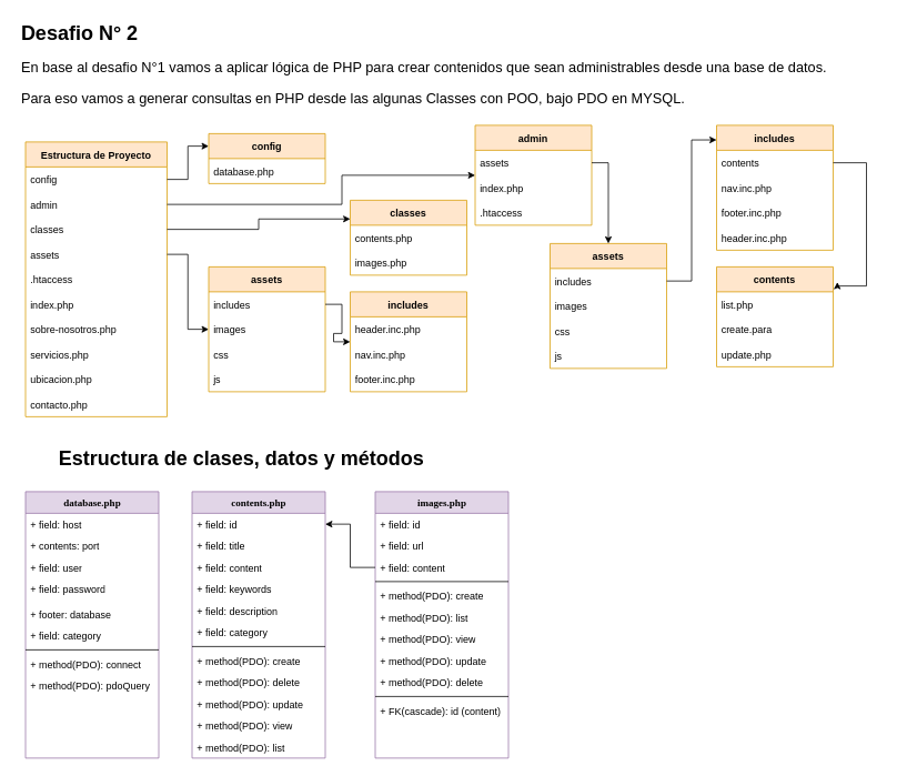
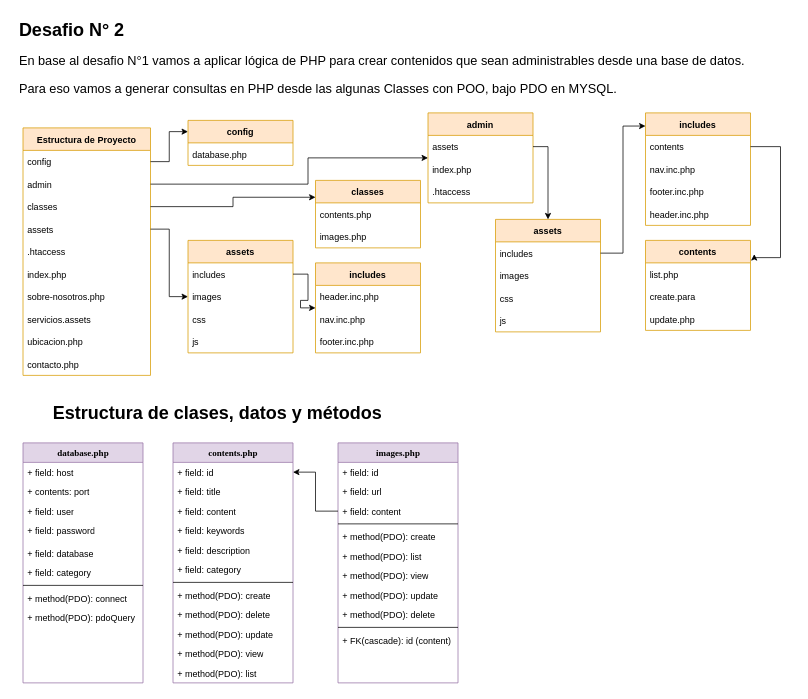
- <mxCell id="24" value="servicios.php" style="text;strokeColor=none;fillColor=none;align=left;verticalAlign=middle;spacingLeft=4;spacingRight=4;overflow=hidden;points=[[0,0.5],[1,0.5]];portConstraint=eastwest;rotatable=0;" parent="16" vertex="1"><mxGeometry y="240" width="170" height="30" as="geometry" /></mxCell>
+ <mxCell id="24" value="servicios.assets" style="text;strokeColor=none;fillColor=none;align=left;verticalAlign=middle;spacingLeft=4;spacingRight=4;overflow=hidden;points=[[0,0.5],[1,0.5]];portConstraint=eastwest;rotatable=0;" parent="16" vertex="1"><mxGeometry y="240" width="170" height="30" as="geometry" /></mxCell>
- <mxCell id="62" value="+ footer: database" style="text;html=1;strokeColor=none;fillColor=none;align=left;verticalAlign=top;spacingLeft=4;spacingRight=4;whiteSpace=wrap;overflow=hidden;rotatable=0;points=[[0,0.5],[1,0.5]];portConstraint=eastwest;" parent="57" vertex="1"><mxGeometry y="134" width="160" height="26" as="geometry" /></mxCell>
+ <mxCell id="62" value="+ field: database" style="text;html=1;strokeColor=none;fillColor=none;align=left;verticalAlign=top;spacingLeft=4;spacingRight=4;whiteSpace=wrap;overflow=hidden;rotatable=0;points=[[0,0.5],[1,0.5]];portConstraint=eastwest;" parent="57" vertex="1"><mxGeometry y="134" width="160" height="26" as="geometry" /></mxCell>
